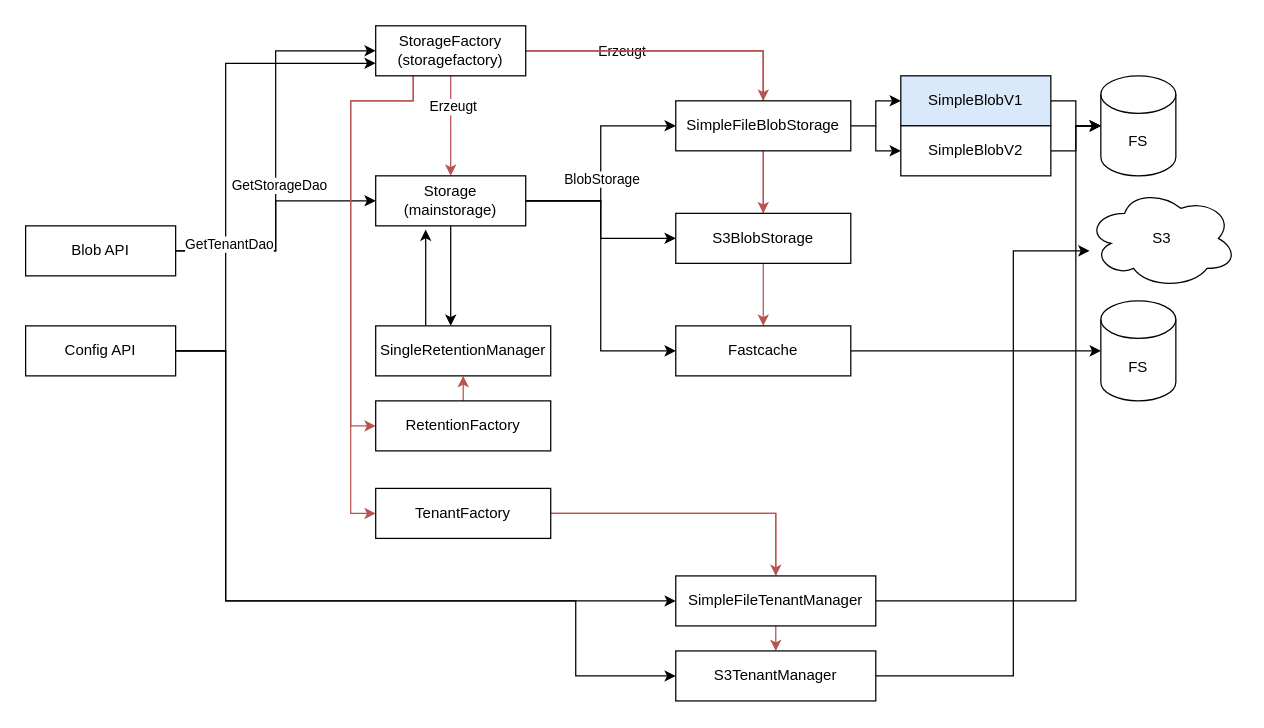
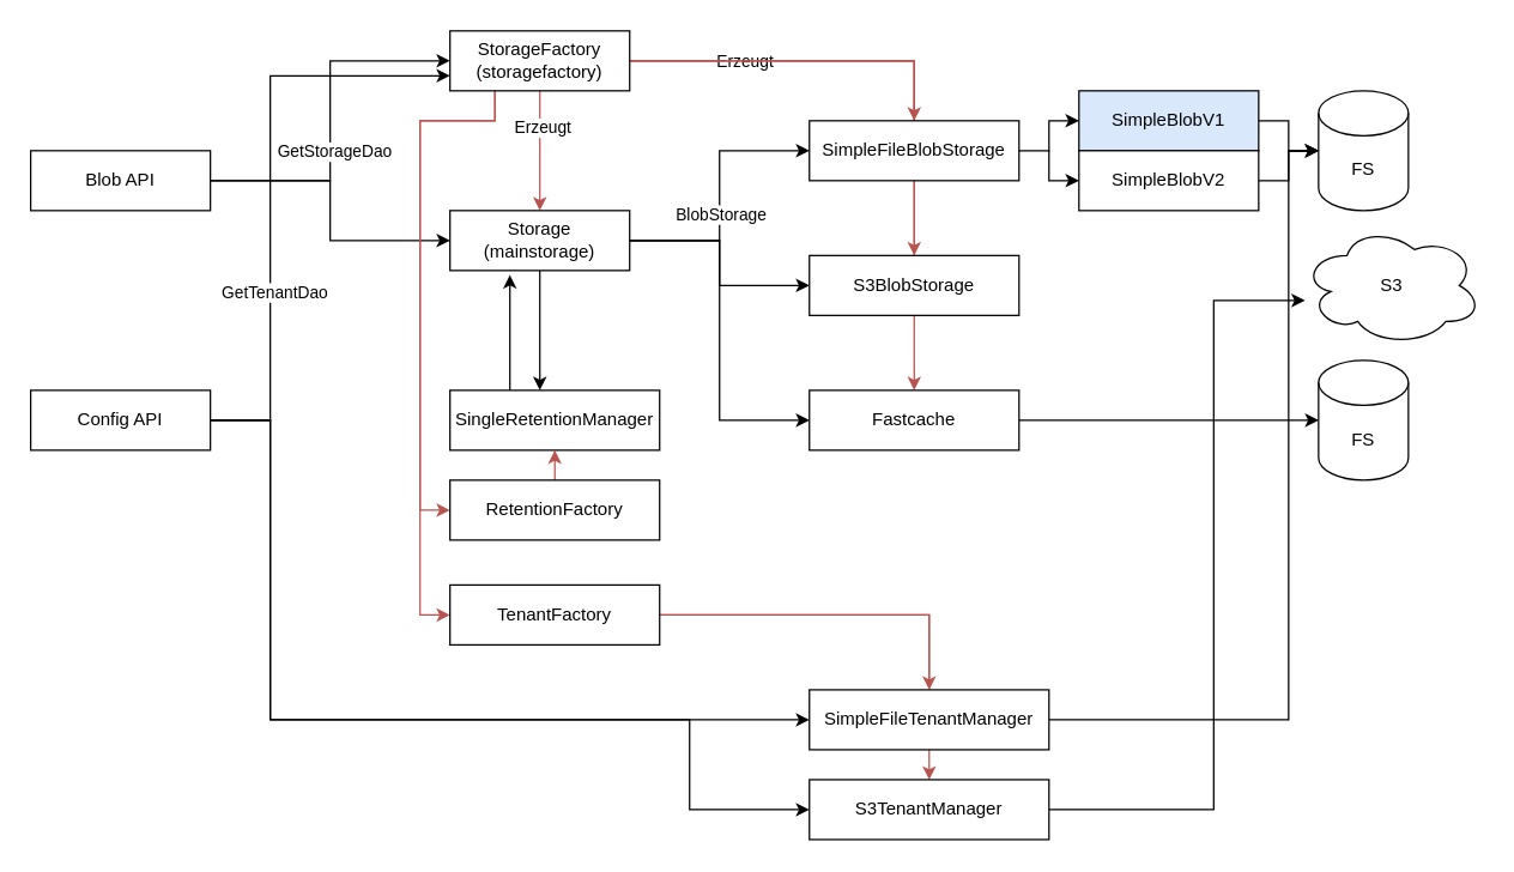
- <mxCell id="7" value="Blob API" style="rounded=0;whiteSpace=wrap;html=1;" parent="1" vertex="1"><mxGeometry x="20" y="180" width="120" height="40" as="geometry" /></mxCell>
+ <mxCell id="7" value="Blob API" style="rounded=0;whiteSpace=wrap;html=1;" parent="1" vertex="1"><mxGeometry x="20" y="100" width="120" height="40" as="geometry" /></mxCell>
